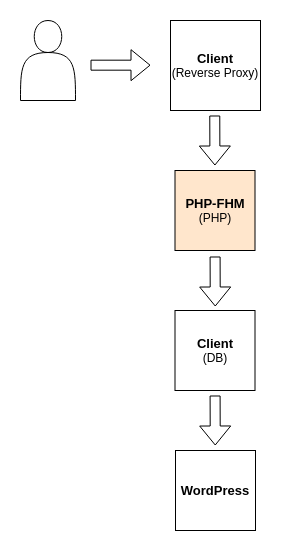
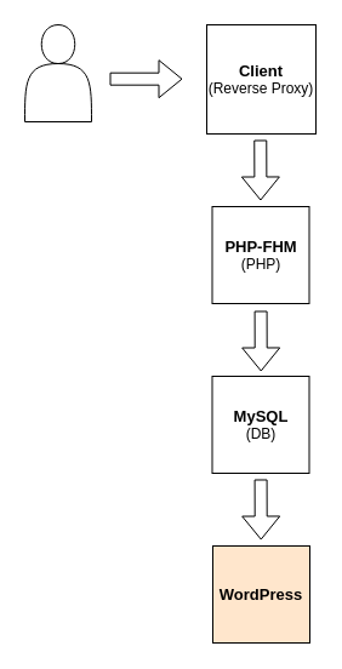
- <mxCell id="3" value="&lt;font style=&quot;font-size: 13px;&quot;&gt;&lt;b&gt;PHP-FHM&lt;br&gt;&lt;/b&gt;&lt;/font&gt;(PHP)" style="whiteSpace=wrap;html=1;aspect=fixed;fillColor=#ffe6cc;" parent="1" vertex="1"><mxGeometry x="174.5" y="170" width="80" height="80" as="geometry" /></mxCell>
+ <mxCell id="3" value="&lt;font style=&quot;font-size: 13px;&quot;&gt;&lt;b&gt;PHP-FHM&lt;br&gt;&lt;/b&gt;&lt;/font&gt;(PHP)" style="whiteSpace=wrap;html=1;aspect=fixed;" parent="1" vertex="1"><mxGeometry x="174.5" y="170" width="80" height="80" as="geometry" /></mxCell>
- <mxCell id="4" value="&lt;b&gt;&lt;font style=&quot;font-size: 13px;&quot;&gt;Client&lt;/font&gt;&lt;/b&gt;&lt;br&gt;(DB)" style="whiteSpace=wrap;html=1;aspect=fixed;" parent="1" vertex="1"><mxGeometry x="174.5" y="310" width="80" height="80" as="geometry" /></mxCell>
+ <mxCell id="4" value="&lt;b&gt;&lt;font style=&quot;font-size: 13px;&quot;&gt;MySQL&lt;/font&gt;&lt;/b&gt;&lt;br&gt;(DB)" style="whiteSpace=wrap;html=1;aspect=fixed;" parent="1" vertex="1"><mxGeometry x="174.5" y="310" width="80" height="80" as="geometry" /></mxCell>
- <mxCell id="5" value="&lt;b&gt;&lt;font style=&quot;font-size: 13px;&quot;&gt;WordPress&lt;/font&gt;&lt;/b&gt;" style="whiteSpace=wrap;html=1;aspect=fixed;" parent="1" vertex="1"><mxGeometry x="175" y="450" width="80" height="80" as="geometry" /></mxCell>
+ <mxCell id="5" value="&lt;b&gt;&lt;font style=&quot;font-size: 13px;&quot;&gt;WordPress&lt;/font&gt;&lt;/b&gt;" style="whiteSpace=wrap;html=1;aspect=fixed;fillColor=#ffe6cc;" parent="1" vertex="1"><mxGeometry x="175" y="450" width="80" height="80" as="geometry" /></mxCell>
